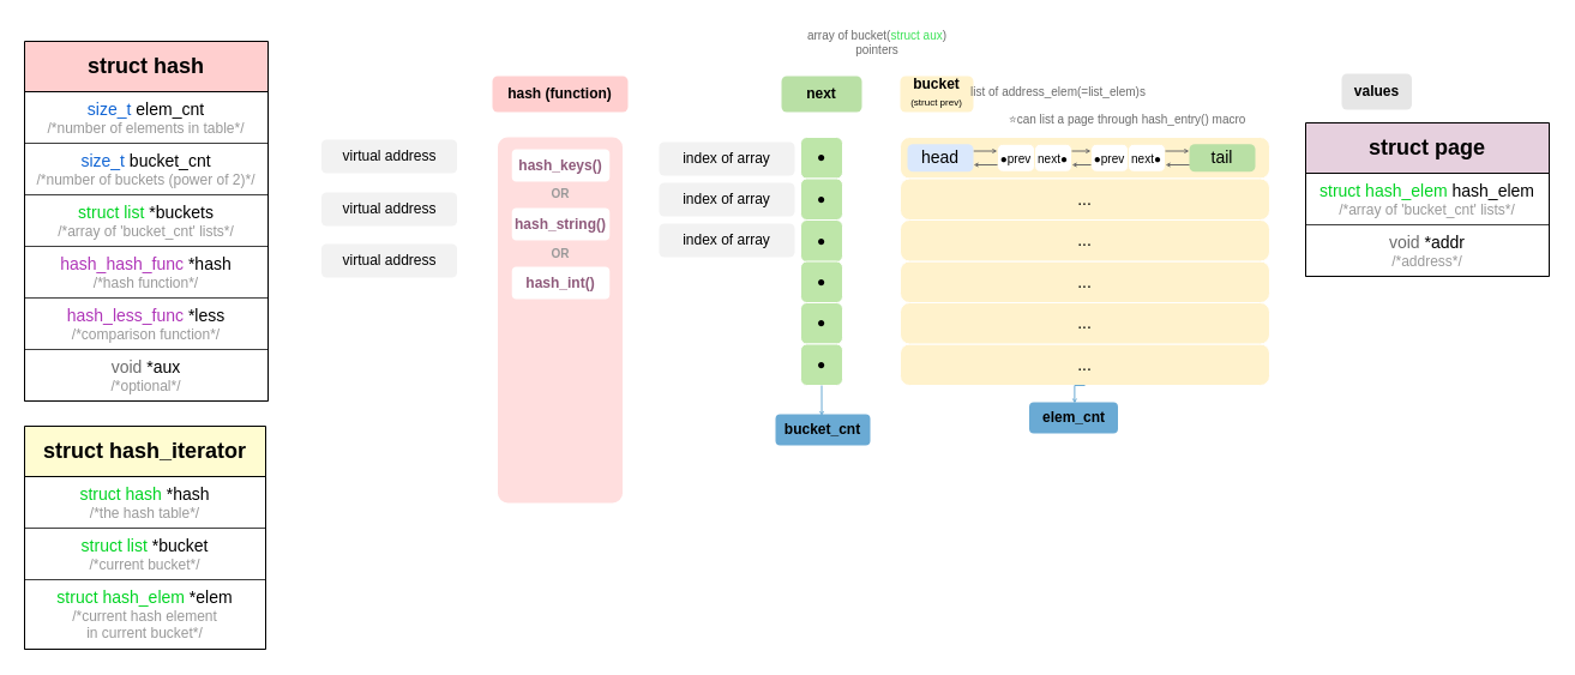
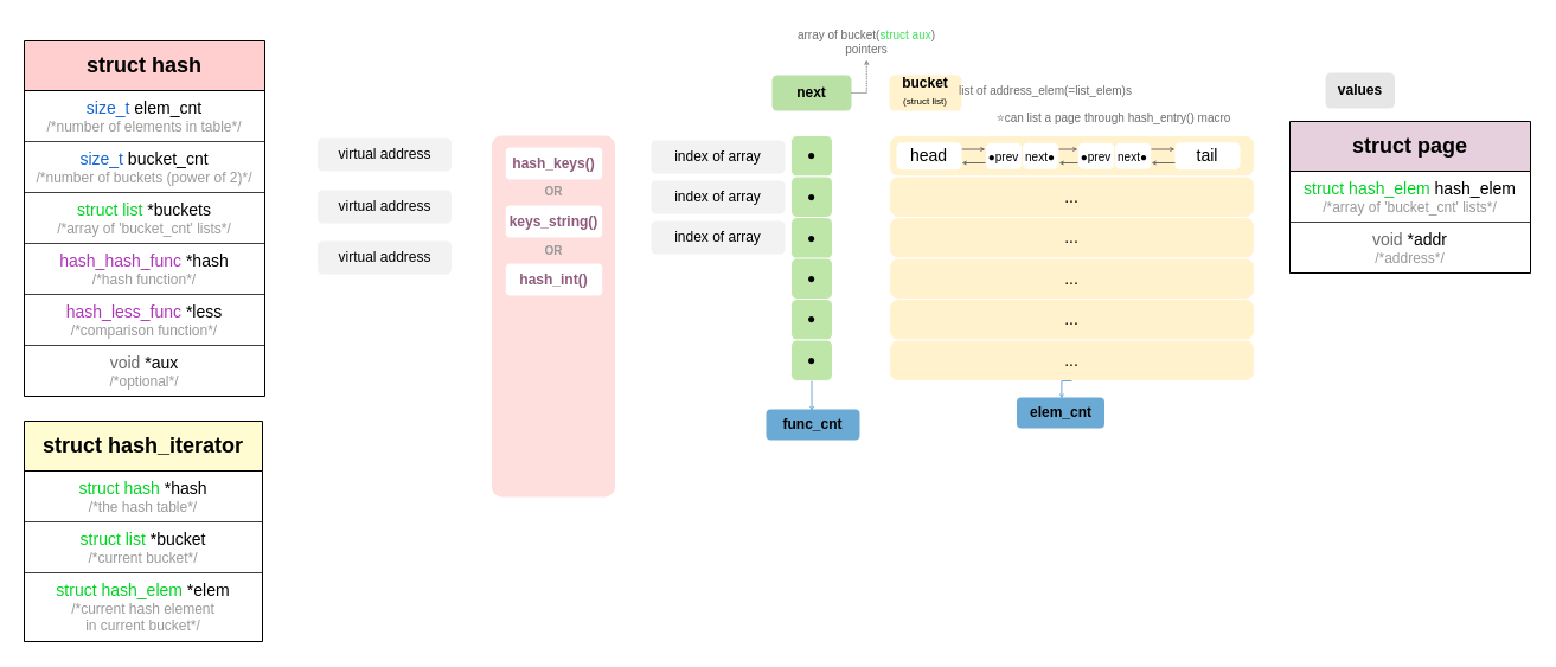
- <mxCell id="15" value="bucket&lt;br&gt;&lt;font style=&quot;font-size: 8px; font-weight: normal;&quot;&gt;(struct prev)&lt;/font&gt;" style="text;align=center;verticalAlign=middle;spacingLeft=4;spacingRight=4;overflow=fill;points=[[0,0.5],[1,0.5]];portConstraint=eastwest;rotatable=0;whiteSpace=wrap;html=1;fontSize=12;autosize=1;fontStyle=1;fillColor=#FFF2CC;rounded=1;" vertex="1" parent="14"><mxGeometry y="2" width="61" height="30" as="geometry" /></mxCell>
+ <mxCell id="15" value="bucket&lt;br&gt;&lt;font style=&quot;font-size: 8px; font-weight: normal;&quot;&gt;(struct list)&lt;/font&gt;" style="text;align=center;verticalAlign=middle;spacingLeft=4;spacingRight=4;overflow=fill;points=[[0,0.5],[1,0.5]];portConstraint=eastwest;rotatable=0;whiteSpace=wrap;html=1;fontSize=12;autosize=1;fontStyle=1;fillColor=#FFF2CC;rounded=1;" vertex="1" parent="14"><mxGeometry y="2" width="61" height="30" as="geometry" /></mxCell>
+ <mxCell id="66" style="edgeStyle=orthogonalEdgeStyle;rounded=0;orthogonalLoop=1;jettySize=auto;html=1;exitX=1;exitY=0.5;exitDx=0;exitDy=0;entryX=0.5;entryY=1;entryDx=0;entryDy=0;dashed=1;dashPattern=1 1;strokeColor=#6B6B6B;strokeWidth=1;fontSize=10;fontColor=#6B6B6B;endArrow=open;endFill=0;startSize=4;endSize=2;targetPerimeterSpacing=0;" edge="1" parent="1" source="41" target="13"><mxGeometry relative="1" as="geometry" /></mxCell>
- <mxCell id="52" value="hash (function)" style="text;strokeColor=none;fillColor=#FFCFCF;align=center;verticalAlign=middle;spacingLeft=4;spacingRight=4;overflow=width;points=[[0,0.5],[1,0.5]];portConstraint=eastwest;rotatable=0;whiteSpace=wrap;html=1;fontSize=12;rounded=1;fontStyle=1" vertex="1" parent="51"><mxGeometry width="113" height="30" as="geometry" /></mxCell>
- <mxCell id="26" value="head" style="rounded=1;whiteSpace=wrap;html=1;fontSize=14;fillColor=#dae8fc;strokeColor=none;arcSize=20;" vertex="1" parent="18"><mxGeometry x="6" y="5.75" width="55" height="23" as="geometry" /></mxCell>
+ <mxCell id="26" value="head" style="rounded=1;whiteSpace=wrap;html=1;fontSize=14;fillColor=#FFFFFF;strokeColor=none;arcSize=20;" vertex="1" parent="18"><mxGeometry x="6" y="5.75" width="55" height="23" as="geometry" /></mxCell>
- <mxCell id="33" value="tail" style="rounded=1;whiteSpace=wrap;html=1;fontSize=14;fillColor=#b9e0a5;strokeColor=none;arcSize=20;" vertex="1" parent="18"><mxGeometry x="241" y="5.75" width="55" height="23" as="geometry" /></mxCell>
+ <mxCell id="33" value="tail" style="rounded=1;whiteSpace=wrap;html=1;fontSize=14;fillColor=#FFFFFF;strokeColor=none;arcSize=20;" vertex="1" parent="18"><mxGeometry x="241" y="5.75" width="55" height="23" as="geometry" /></mxCell>
- <mxCell id="57" value="hash_string()" style="text;strokeColor=none;fillColor=#FFFFFF;align=center;verticalAlign=middle;spacingLeft=4;spacingRight=4;overflow=width;points=[[0,0.5],[1,0.5]];portConstraint=eastwest;rotatable=0;whiteSpace=wrap;html=1;fontSize=12;rounded=1;fontStyle=1;fontColor=#8F5A7B;" vertex="1" parent="55"><mxGeometry y="49" width="81.5" height="27" as="geometry" /></mxCell>
+ <mxCell id="57" value="keys_string()" style="text;strokeColor=none;fillColor=#FFFFFF;align=center;verticalAlign=middle;spacingLeft=4;spacingRight=4;overflow=width;points=[[0,0.5],[1,0.5]];portConstraint=eastwest;rotatable=0;whiteSpace=wrap;html=1;fontSize=12;rounded=1;fontStyle=1;fontColor=#8F5A7B;" vertex="1" parent="55"><mxGeometry y="49" width="81.5" height="27" as="geometry" /></mxCell>
- <mxCell id="42" value="bucket_cnt" style="text;align=center;verticalAlign=middle;spacingLeft=4;spacingRight=4;overflow=width;points=[[0,0.5],[1,0.5]];portConstraint=eastwest;rotatable=0;whiteSpace=wrap;html=1;fontSize=12;autosize=1;fontStyle=1;fillColor=#6AAAD4;rounded=1;" vertex="1" parent="40"><mxGeometry y="282" width="79" height="26" as="geometry" /></mxCell>
+ <mxCell id="42" value="func_cnt" style="text;align=center;verticalAlign=middle;spacingLeft=4;spacingRight=4;overflow=width;points=[[0,0.5],[1,0.5]];portConstraint=eastwest;rotatable=0;whiteSpace=wrap;html=1;fontSize=12;autosize=1;fontStyle=1;fillColor=#6AAAD4;rounded=1;" vertex="1" parent="40"><mxGeometry y="282" width="79" height="26" as="geometry" /></mxCell>
